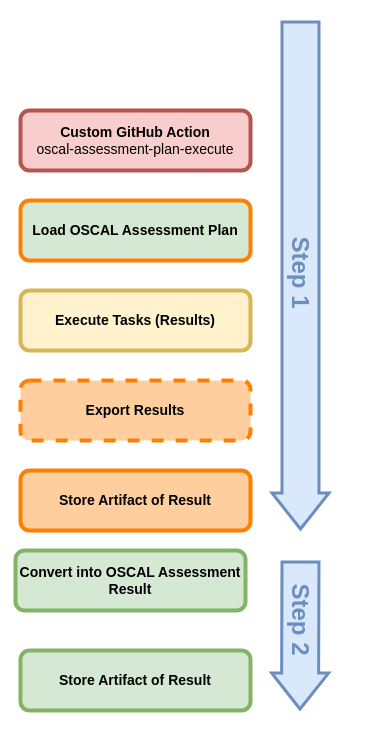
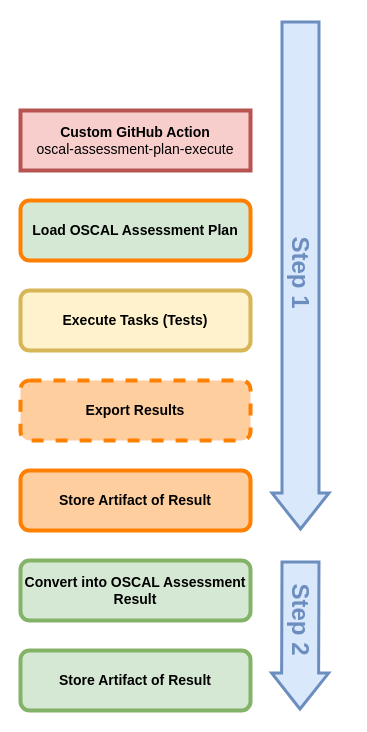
- <mxCell id="2" value="&lt;b style=&quot;font-size: 14px;&quot;&gt;&lt;font style=&quot;font-size: 14px;&quot;&gt;Custom GitHub Action&lt;/font&gt;&lt;/b&gt;&lt;br style=&quot;font-size: 14px;&quot;&gt;oscal-assessment-plan-execute" style="rounded=1;whiteSpace=wrap;html=1;fillColor=#f8cecc;strokeColor=#b85450;strokeWidth=4;fontSize=14;" parent="1" vertex="1"><mxGeometry x="20" y="110" width="230" height="60" as="geometry" /></mxCell>
+ <mxCell id="2" value="&lt;b style=&quot;font-size: 14px;&quot;&gt;&lt;font style=&quot;font-size: 14px;&quot;&gt;Custom GitHub Action&lt;/font&gt;&lt;/b&gt;&lt;br style=&quot;font-size: 14px;&quot;&gt;oscal-assessment-plan-execute" style="whiteSpace=wrap;html=1;fillColor=#f8cecc;strokeColor=#b85450;strokeWidth=4;fontSize=14;rounded=0;" parent="1" vertex="1"><mxGeometry x="20" y="110" width="230" height="60" as="geometry" /></mxCell>
- <mxCell id="4" value="&lt;span style=&quot;font-size: 14px;&quot;&gt;&lt;b style=&quot;font-size: 14px;&quot;&gt;Execute Tasks (Results)&lt;/b&gt;&lt;/span&gt;" style="rounded=1;whiteSpace=wrap;html=1;fillColor=#fff2cc;strokeColor=#d6b656;strokeWidth=4;fontSize=14;" parent="1" vertex="1"><mxGeometry x="20" y="290" width="230" height="60" as="geometry" /></mxCell>
+ <mxCell id="4" value="&lt;span style=&quot;font-size: 14px;&quot;&gt;&lt;b style=&quot;font-size: 14px;&quot;&gt;Execute Tasks (Tests)&lt;/b&gt;&lt;/span&gt;" style="rounded=1;whiteSpace=wrap;html=1;fillColor=#fff2cc;strokeColor=#d6b656;strokeWidth=4;fontSize=14;" parent="1" vertex="1"><mxGeometry x="20" y="290" width="230" height="60" as="geometry" /></mxCell>
- <mxCell id="8" value="&lt;span style=&quot;font-size: 14px;&quot;&gt;&lt;b style=&quot;font-size: 14px;&quot;&gt;Convert into OSCAL Assessment Result&lt;/b&gt;&lt;/span&gt;" style="rounded=1;whiteSpace=wrap;html=1;fillColor=#d5e8d4;strokeColor=#82b366;strokeWidth=4;fontSize=14;" parent="1" vertex="1"><mxGeometry x="15" y="550" width="230" height="60" as="geometry" /></mxCell>
+ <mxCell id="8" value="&lt;span style=&quot;font-size: 14px;&quot;&gt;&lt;b style=&quot;font-size: 14px;&quot;&gt;Convert into OSCAL Assessment Result&lt;/b&gt;&lt;/span&gt;" style="rounded=1;whiteSpace=wrap;html=1;fillColor=#d5e8d4;strokeColor=#82b366;strokeWidth=4;fontSize=14;" parent="1" vertex="1"><mxGeometry x="20" y="560" width="230" height="60" as="geometry" /></mxCell>
